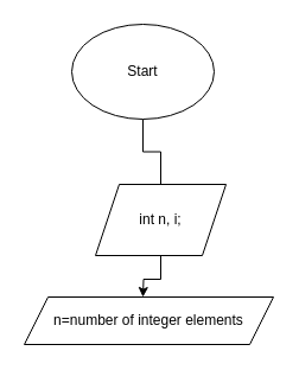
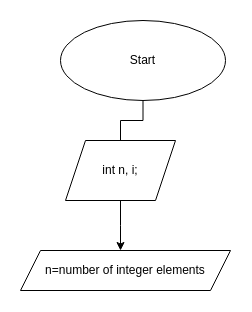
- <mxCell id="3" value="Start" style="ellipse;whiteSpace=wrap;html=1;" vertex="1" parent="1"><mxGeometry x="60" y="20" width="120" height="80" as="geometry" /></mxCell>
+ <mxCell id="3" value="Start" style="ellipse;whiteSpace=wrap;html=1;" vertex="1" parent="1"><mxGeometry x="60" y="20" width="165" height="80" as="geometry" /></mxCell>
- <mxCell id="5" value="int n, i;" style="shape=parallelogram;perimeter=parallelogramPerimeter;whiteSpace=wrap;html=1;fixedSize=1;" vertex="1" parent="1"><mxGeometry x="80" y="155" width="110" height="60" as="geometry" /></mxCell>
+ <mxCell id="5" value="int n, i;" style="shape=parallelogram;perimeter=parallelogramPerimeter;whiteSpace=wrap;html=1;fixedSize=1;" vertex="1" parent="1"><mxGeometry x="65" y="140" width="110" height="60" as="geometry" /></mxCell>
